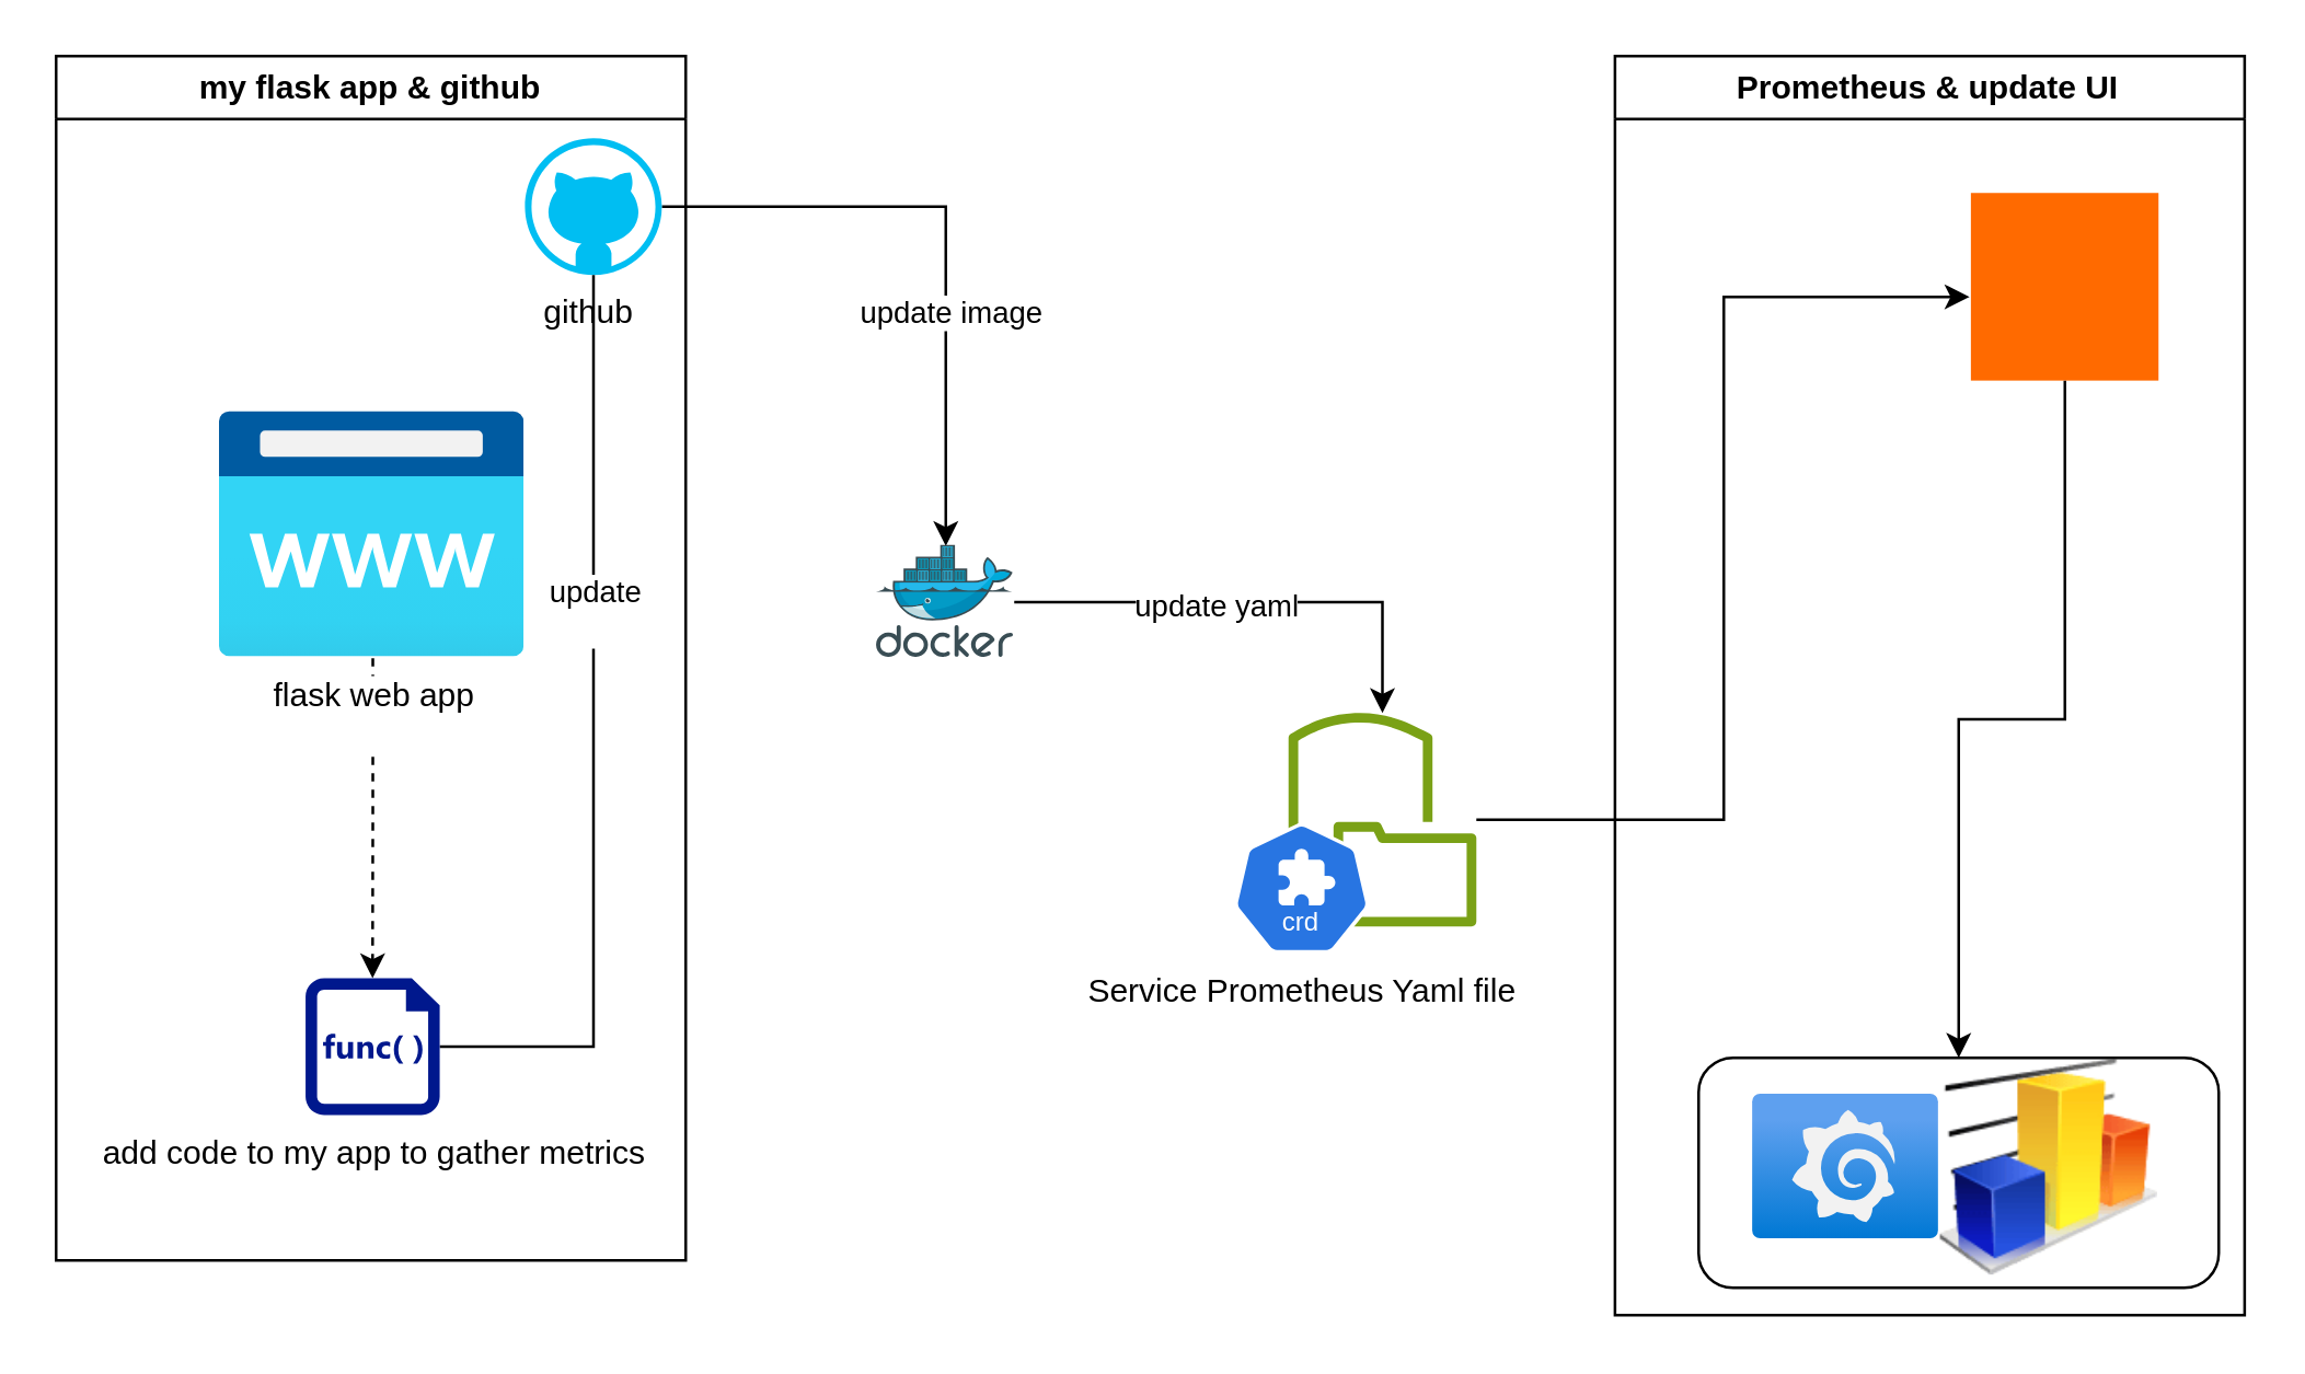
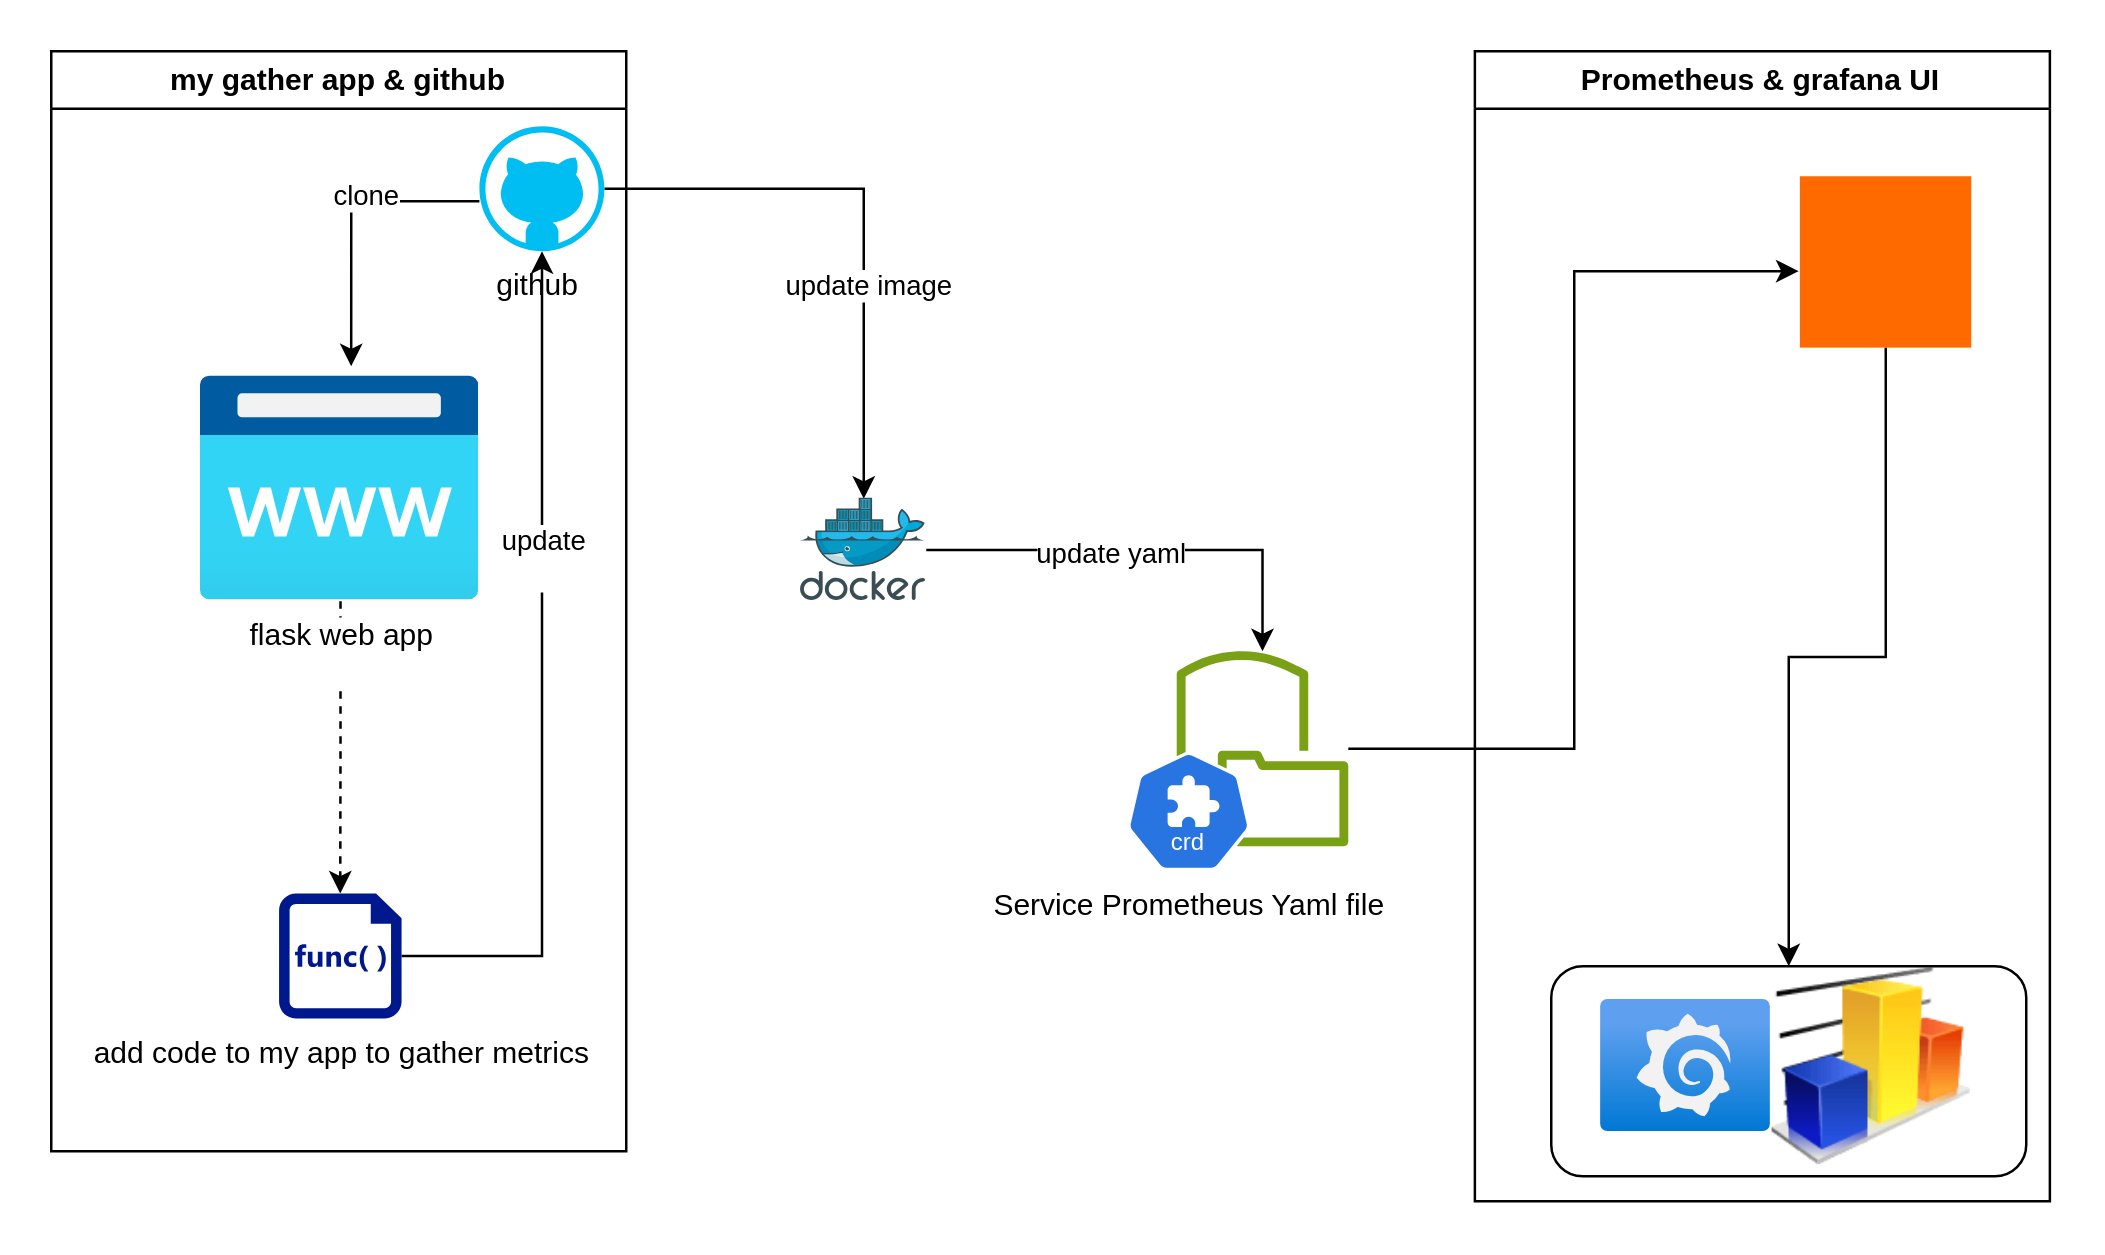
- <mxCell id="19" value="my flask app &amp;amp; github" style="swimlane;whiteSpace=wrap;html=1;" parent="1" vertex="1"><mxGeometry x="20" y="20" width="230" height="440" as="geometry" /></mxCell>
+ <mxCell id="19" value="my gather app &amp;amp; github" style="swimlane;whiteSpace=wrap;html=1;" parent="1" vertex="1"><mxGeometry x="20" y="20" width="230" height="440" as="geometry" /></mxCell>
- <mxCell id="21" value="Prometheus &amp;amp; update UI" style="swimlane;whiteSpace=wrap;html=1;" parent="1" vertex="1"><mxGeometry x="589.45" y="20" width="230" height="460" as="geometry" /></mxCell>
+ <mxCell id="21" value="Prometheus &amp;amp; grafana UI" style="swimlane;whiteSpace=wrap;html=1;" parent="1" vertex="1"><mxGeometry x="589.45" y="20" width="230" height="460" as="geometry" /></mxCell>
+ <mxCell id="16" style="edgeStyle=orthogonalEdgeStyle;rounded=0;orthogonalLoop=1;jettySize=auto;html=1;entryX=0.539;entryY=-0.044;entryDx=0;entryDy=0;entryPerimeter=0;" parent="1" source="6" target="3" edge="1"><mxGeometry relative="1" as="geometry"><Array as="points"><mxPoint x="140" y="80" /></Array></mxGeometry></mxCell>
+ <mxCell id="17" value="clone" style="edgeLabel;html=1;align=center;verticalAlign=middle;resizable=0;points=[];" parent="16" vertex="1" connectable="0"><mxGeometry x="-0.211" y="-3" relative="1" as="geometry"><mxPoint as="offset" /></mxGeometry></mxCell>
- <mxCell id="7" style="edgeStyle=orthogonalEdgeStyle;rounded=0;orthogonalLoop=1;jettySize=auto;html=1;endArrow=none;" parent="1" source="9" target="6" edge="1"><mxGeometry relative="1" as="geometry" /></mxCell>
+ <mxCell id="7" style="edgeStyle=orthogonalEdgeStyle;rounded=0;orthogonalLoop=1;jettySize=auto;html=1;" parent="1" source="9" target="6" edge="1"><mxGeometry relative="1" as="geometry" /></mxCell>
